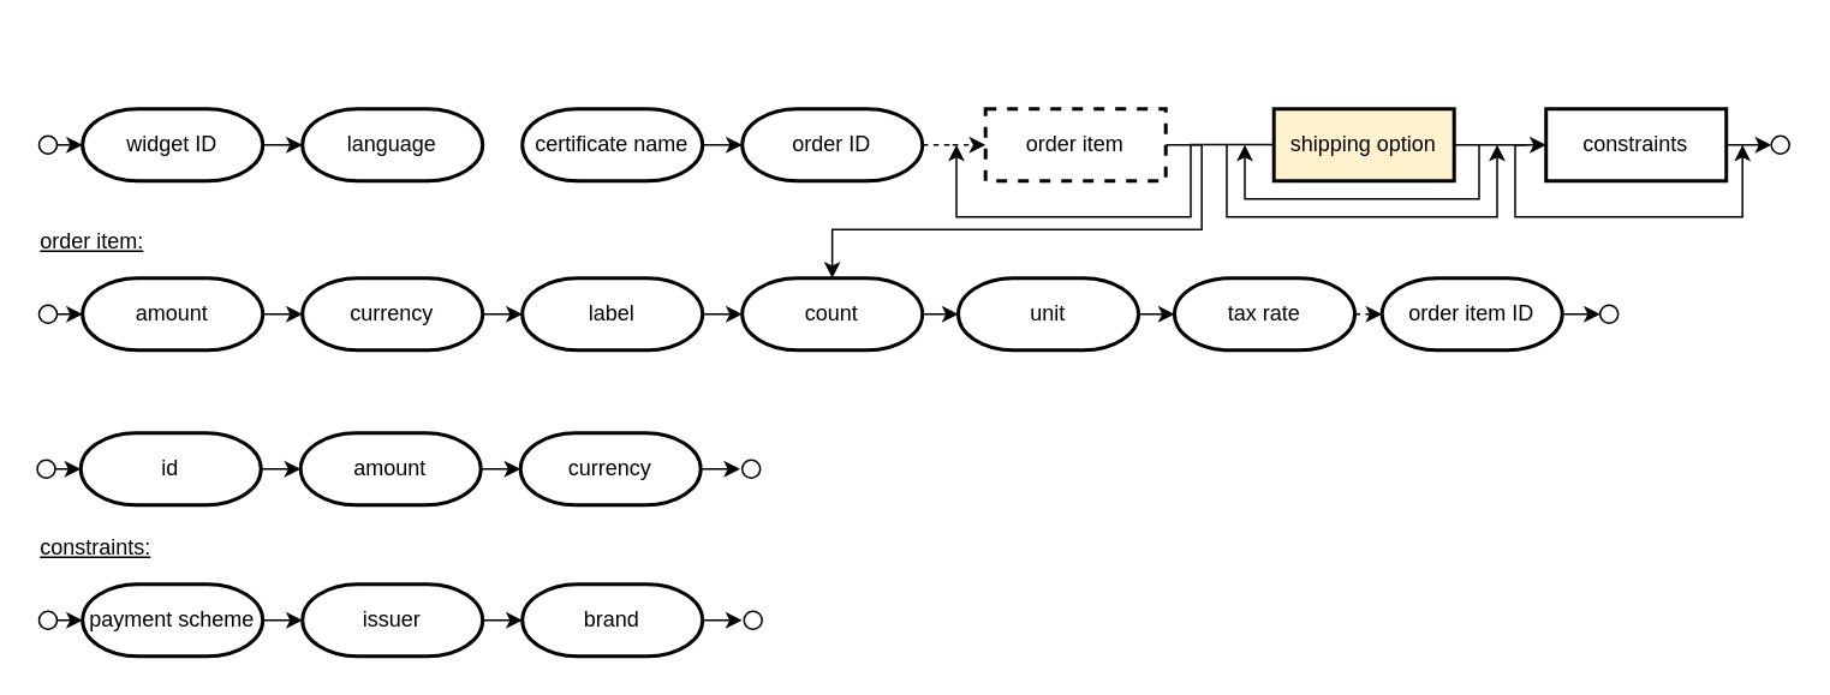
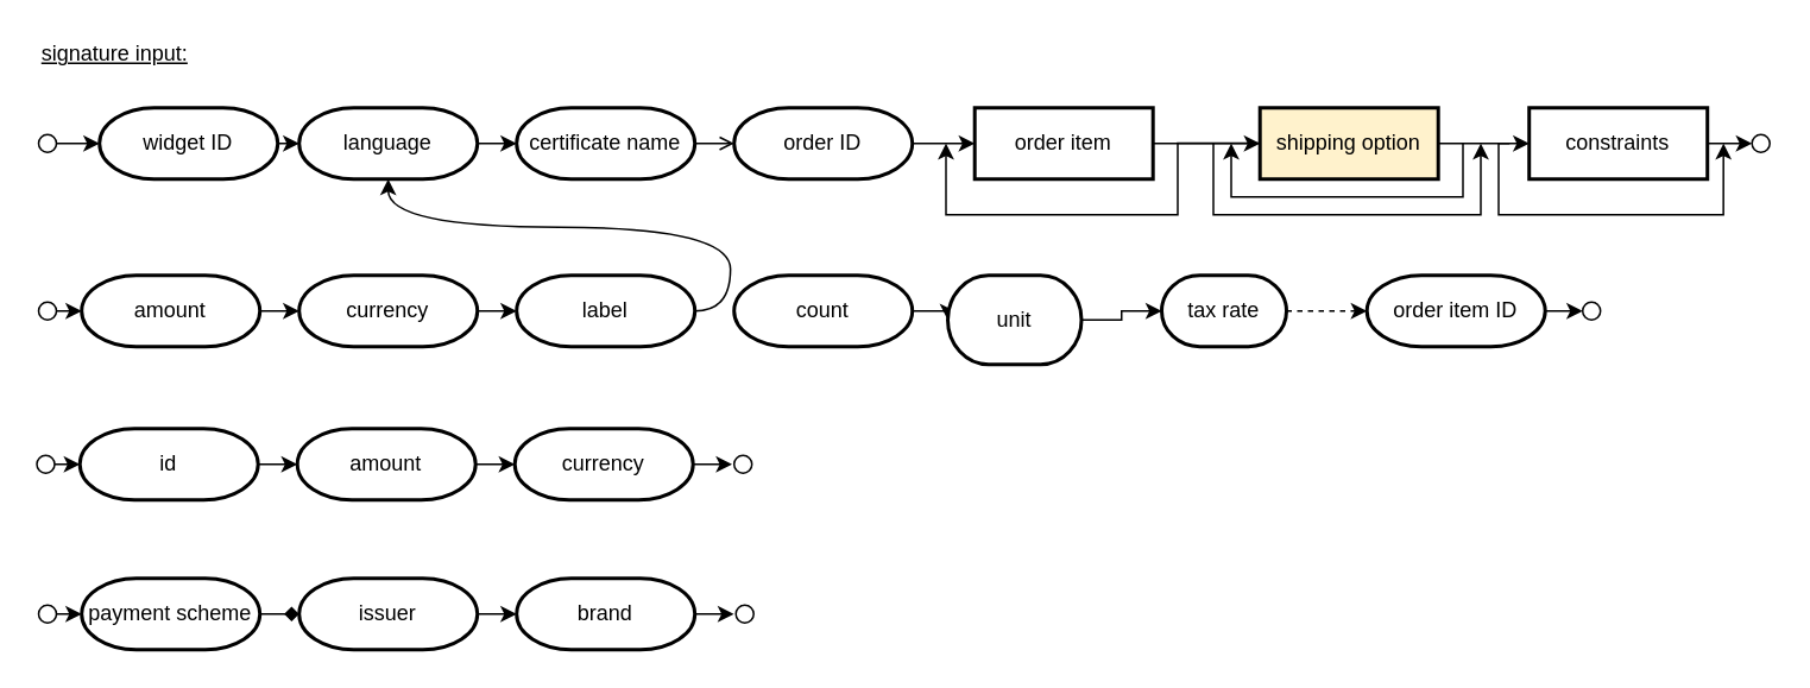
+ <mxCell id="61" value="signature input:" style="text;html=1;strokeColor=none;fillColor=none;align=left;verticalAlign=middle;whiteSpace=wrap;rounded=0;comic=0;fontStyle=4" vertex="1" parent="1"><mxGeometry x="21" width="89" height="20" as="geometry" y="20" /></mxCell>
- <mxCell id="7" value="&lt;span&gt;widget ID&lt;/span&gt;" style="strokeWidth=2;html=1;shape=mxgraph.flowchart.terminator;whiteSpace=wrap;rounded=1;comic=0;" vertex="1" parent="1"><mxGeometry x="45.14" y="60" width="100" height="40" as="geometry" /></mxCell>
+ <mxCell id="7" value="&lt;span&gt;widget ID&lt;/span&gt;" style="strokeWidth=2;html=1;shape=mxgraph.flowchart.terminator;whiteSpace=wrap;rounded=1;comic=0;" vertex="1" parent="1"><mxGeometry x="55.14" y="60" width="100" height="40" as="geometry" /></mxCell>
+ <mxCell id="13" style="edgeStyle=orthogonalEdgeStyle;curved=1;rounded=0;orthogonalLoop=1;jettySize=auto;html=1;exitX=1;exitY=0.5;exitDx=0;exitDy=0;exitPerimeter=0;entryX=0;entryY=0.5;entryDx=0;entryDy=0;entryPerimeter=0;" edge="1" parent="1" source="14" target="16"><mxGeometry relative="1" as="geometry" /></mxCell>
- <mxCell id="15" style="edgeStyle=orthogonalEdgeStyle;curved=1;rounded=0;orthogonalLoop=1;jettySize=auto;html=1;exitX=1;exitY=0.5;exitDx=0;exitDy=0;exitPerimeter=0;entryX=0;entryY=0.5;entryDx=0;entryDy=0;entryPerimeter=0;" edge="1" parent="1" source="16" target="18"><mxGeometry relative="1" as="geometry"><mxPoint x="396.14" y="80" as="sourcePoint" /></mxGeometry></mxCell>
+ <mxCell id="15" style="edgeStyle=orthogonalEdgeStyle;curved=1;rounded=0;orthogonalLoop=1;jettySize=auto;html=1;exitX=1;exitY=0.5;exitDx=0;exitDy=0;exitPerimeter=0;entryX=0;entryY=0.5;entryDx=0;entryDy=0;entryPerimeter=0;endArrow=open;" edge="1" parent="1" source="16" target="18"><mxGeometry relative="1" as="geometry"><mxPoint x="396.14" y="80" as="sourcePoint" /></mxGeometry></mxCell>
- <mxCell id="17" style="edgeStyle=orthogonalEdgeStyle;curved=1;rounded=0;orthogonalLoop=1;jettySize=auto;html=1;exitX=1;exitY=0.5;exitDx=0;exitDy=0;exitPerimeter=0;dashed=1;" edge="1" parent="1" source="18" target="4"><mxGeometry relative="1" as="geometry" /></mxCell>
+ <mxCell id="17" style="edgeStyle=orthogonalEdgeStyle;curved=1;rounded=0;orthogonalLoop=1;jettySize=auto;html=1;exitX=1;exitY=0.5;exitDx=0;exitDy=0;exitPerimeter=0;" edge="1" parent="1" source="18" target="4"><mxGeometry relative="1" as="geometry" /></mxCell>
- <mxCell id="4" value="order item" style="rounded=0;whiteSpace=wrap;html=1;absoluteArcSize=1;arcSize=14;strokeWidth=2;comic=0;dashed=1;" vertex="1" parent="1"><mxGeometry x="546.14" y="60" width="100" height="40" as="geometry" /></mxCell>
+ <mxCell id="4" value="order item" style="rounded=0;whiteSpace=wrap;html=1;absoluteArcSize=1;arcSize=14;strokeWidth=2;comic=0;" vertex="1" parent="1"><mxGeometry x="546.14" y="60" width="100" height="40" as="geometry" /></mxCell>
- <mxCell id="2" style="edgeStyle=orthogonalEdgeStyle;rounded=0;orthogonalLoop=1;jettySize=auto;html=1;exitX=1;exitY=0.5;exitDx=0;exitDy=0;" edge="1" parent="1" source="4" target="31"><mxGeometry relative="1" as="geometry" /></mxCell>
+ <mxCell id="2" style="edgeStyle=orthogonalEdgeStyle;rounded=0;orthogonalLoop=1;jettySize=auto;html=1;exitX=1;exitY=0.5;exitDx=0;exitDy=0;entryX=0;entryY=0.5;entryDx=0;entryDy=0;" edge="1" parent="1" source="4" target="11"><mxGeometry relative="1" as="geometry" /></mxCell>
- <mxCell id="62" value="order item:" style="text;html=1;strokeColor=none;fillColor=none;align=left;verticalAlign=middle;whiteSpace=wrap;rounded=0;comic=0;fontStyle=4" vertex="1" parent="1"><mxGeometry x="20" y="124" width="70" height="20" as="geometry" /></mxCell>
- <mxCell id="28" style="edgeStyle=orthogonalEdgeStyle;curved=1;rounded=0;orthogonalLoop=1;jettySize=auto;html=1;exitX=1;exitY=0.5;exitDx=0;exitDy=0;exitPerimeter=0;entryX=0;entryY=0.5;entryDx=0;entryDy=0;entryPerimeter=0;" edge="1" parent="1" source="29" target="31"><mxGeometry relative="1" as="geometry"><mxPoint x="396.14" y="174" as="sourcePoint" /></mxGeometry></mxCell>
+ <mxCell id="28" style="edgeStyle=orthogonalEdgeStyle;curved=1;rounded=0;orthogonalLoop=1;jettySize=auto;html=1;exitX=1;exitY=0.5;exitDx=0;exitDy=0;exitPerimeter=0;" edge="1" parent="1" source="29" target="14"><mxGeometry relative="1" as="geometry"><mxPoint x="396.14" y="174" as="sourcePoint" /></mxGeometry></mxCell>
- <mxCell id="37" value="&lt;span&gt;unit&lt;/span&gt;" style="strokeWidth=2;html=1;shape=mxgraph.flowchart.terminator;whiteSpace=wrap;rounded=1;comic=0;" vertex="1" parent="1"><mxGeometry x="531" y="154" width="100" height="40" as="geometry" /></mxCell>
+ <mxCell id="37" value="&lt;span&gt;unit&lt;/span&gt;" style="strokeWidth=2;html=1;shape=mxgraph.flowchart.terminator;whiteSpace=wrap;rounded=1;comic=0;" vertex="1" parent="1"><mxGeometry x="531" y="154" width="75" height="50" as="geometry" /></mxCell>
- <mxCell id="39" value="&lt;span&gt;tax rate&lt;/span&gt;" style="strokeWidth=2;html=1;shape=mxgraph.flowchart.terminator;whiteSpace=wrap;rounded=1;comic=0;" vertex="1" parent="1"><mxGeometry x="651" y="154" width="100" height="40" as="geometry" /></mxCell>
+ <mxCell id="39" value="&lt;span&gt;tax rate&lt;/span&gt;" style="strokeWidth=2;html=1;shape=mxgraph.flowchart.terminator;whiteSpace=wrap;rounded=1;comic=0;" vertex="1" parent="1"><mxGeometry x="651" y="154" width="70" height="40" as="geometry" /></mxCell>
- <mxCell id="63" value="constraints:" style="text;html=1;strokeColor=none;fillColor=none;align=left;verticalAlign=middle;whiteSpace=wrap;rounded=0;comic=0;fontStyle=4" vertex="1" parent="1"><mxGeometry x="20" y="294" width="80" height="20" as="geometry" /></mxCell>
- <mxCell id="52" style="edgeStyle=orthogonalEdgeStyle;curved=1;rounded=0;orthogonalLoop=1;jettySize=auto;html=1;exitX=1;exitY=0.5;exitDx=0;exitDy=0;exitPerimeter=0;entryX=0;entryY=0.5;entryDx=0;entryDy=0;entryPerimeter=0;" edge="1" parent="1" source="53" target="55"><mxGeometry relative="1" as="geometry" /></mxCell>
+ <mxCell id="52" style="edgeStyle=orthogonalEdgeStyle;curved=1;rounded=0;orthogonalLoop=1;jettySize=auto;html=1;exitX=1;exitY=0.5;exitDx=0;exitDy=0;exitPerimeter=0;entryX=0;entryY=0.5;entryDx=0;entryDy=0;entryPerimeter=0;endArrow=diamond;" edge="1" parent="1" source="53" target="55"><mxGeometry relative="1" as="geometry" /></mxCell>
